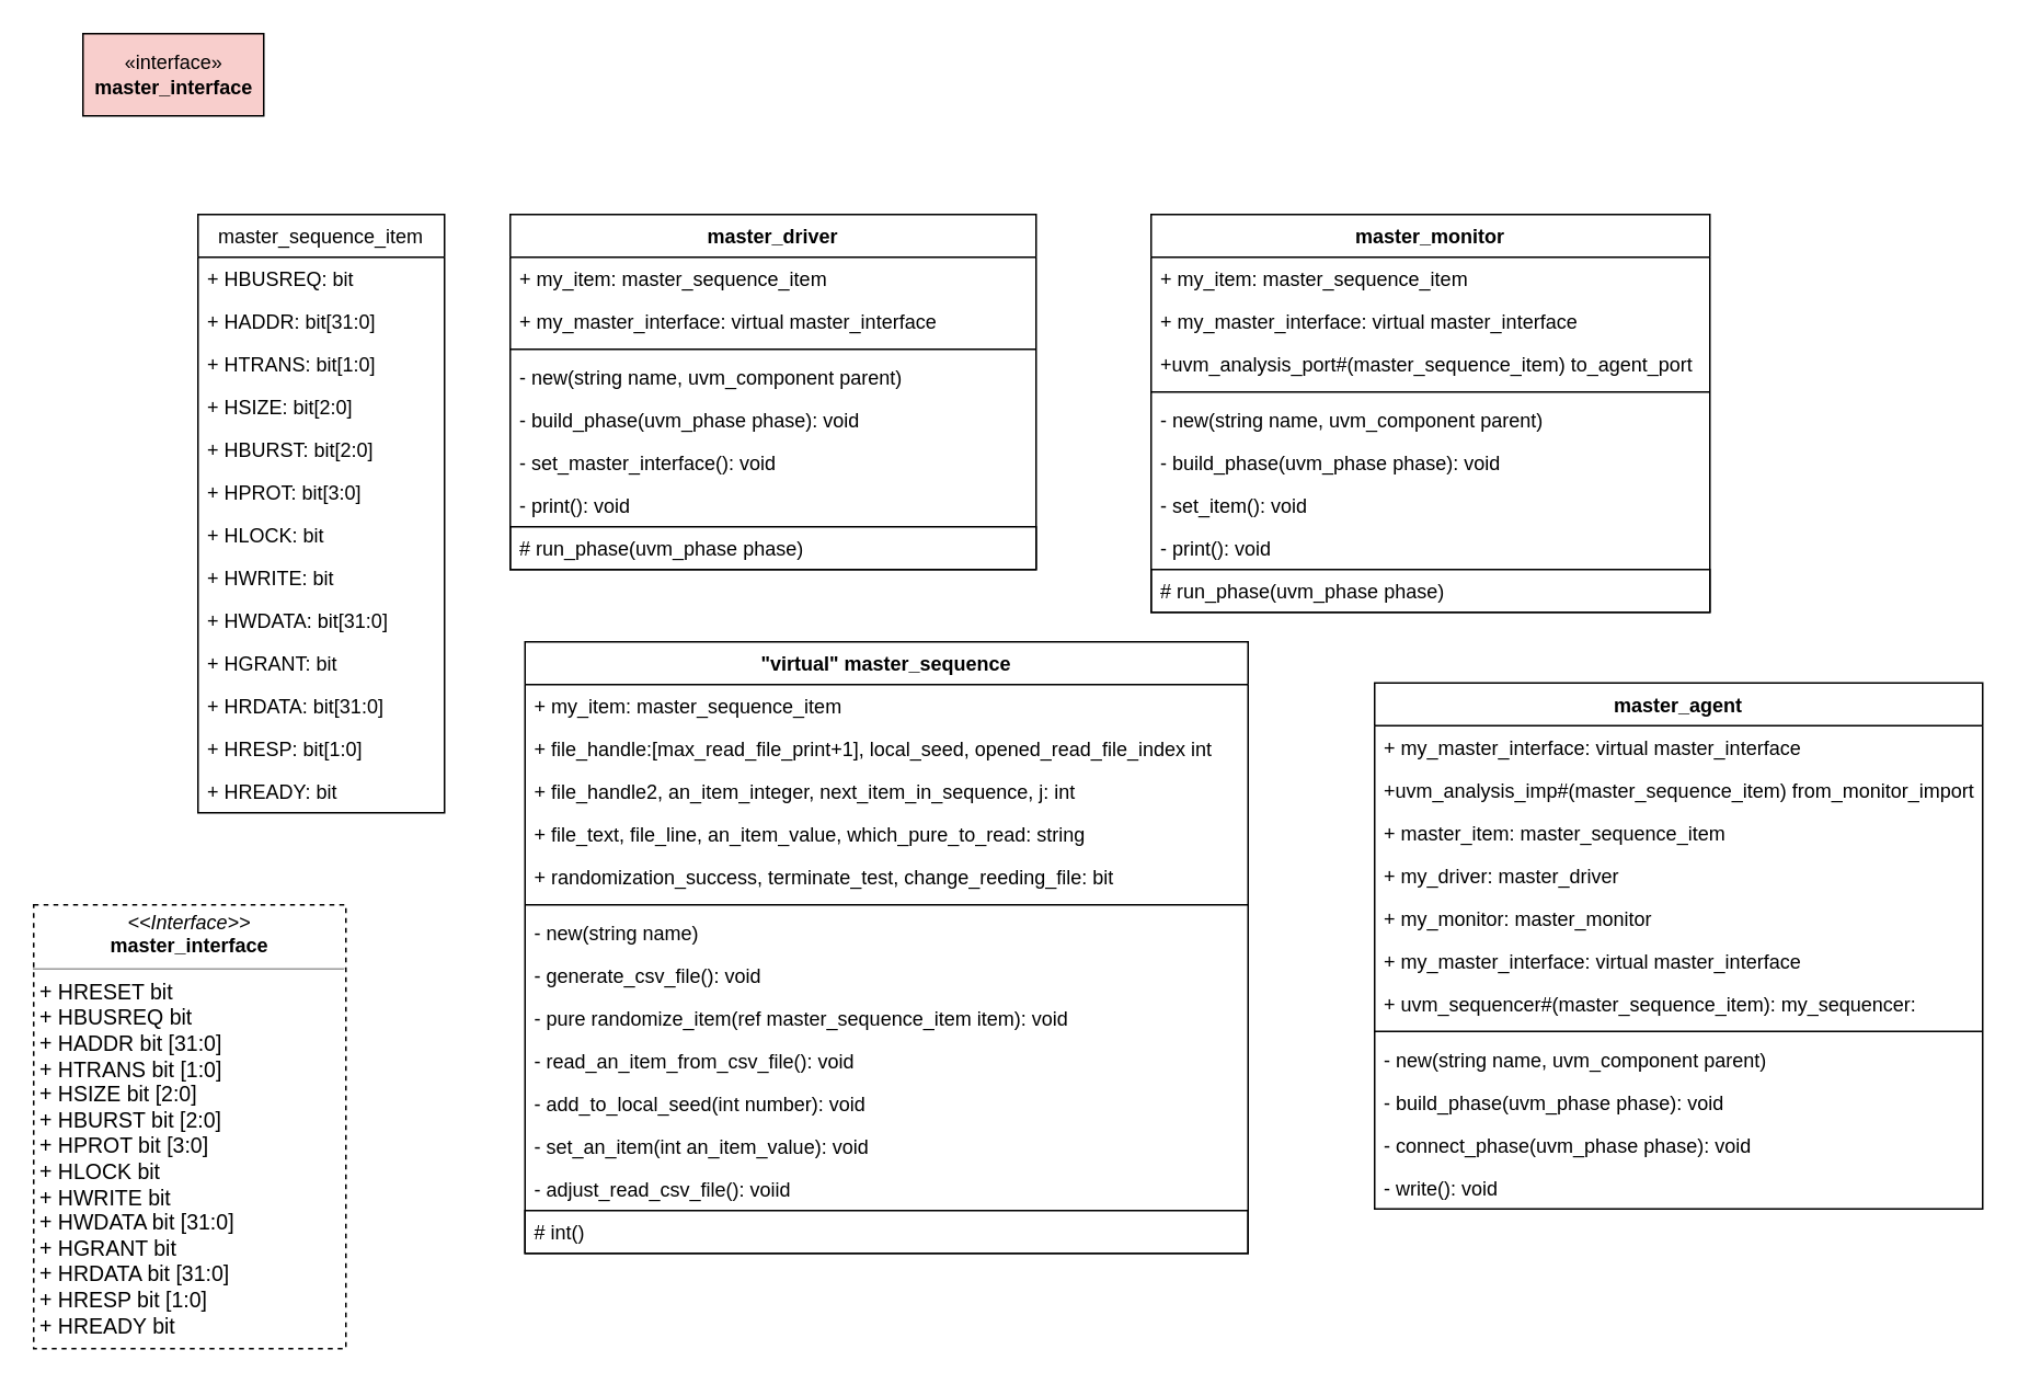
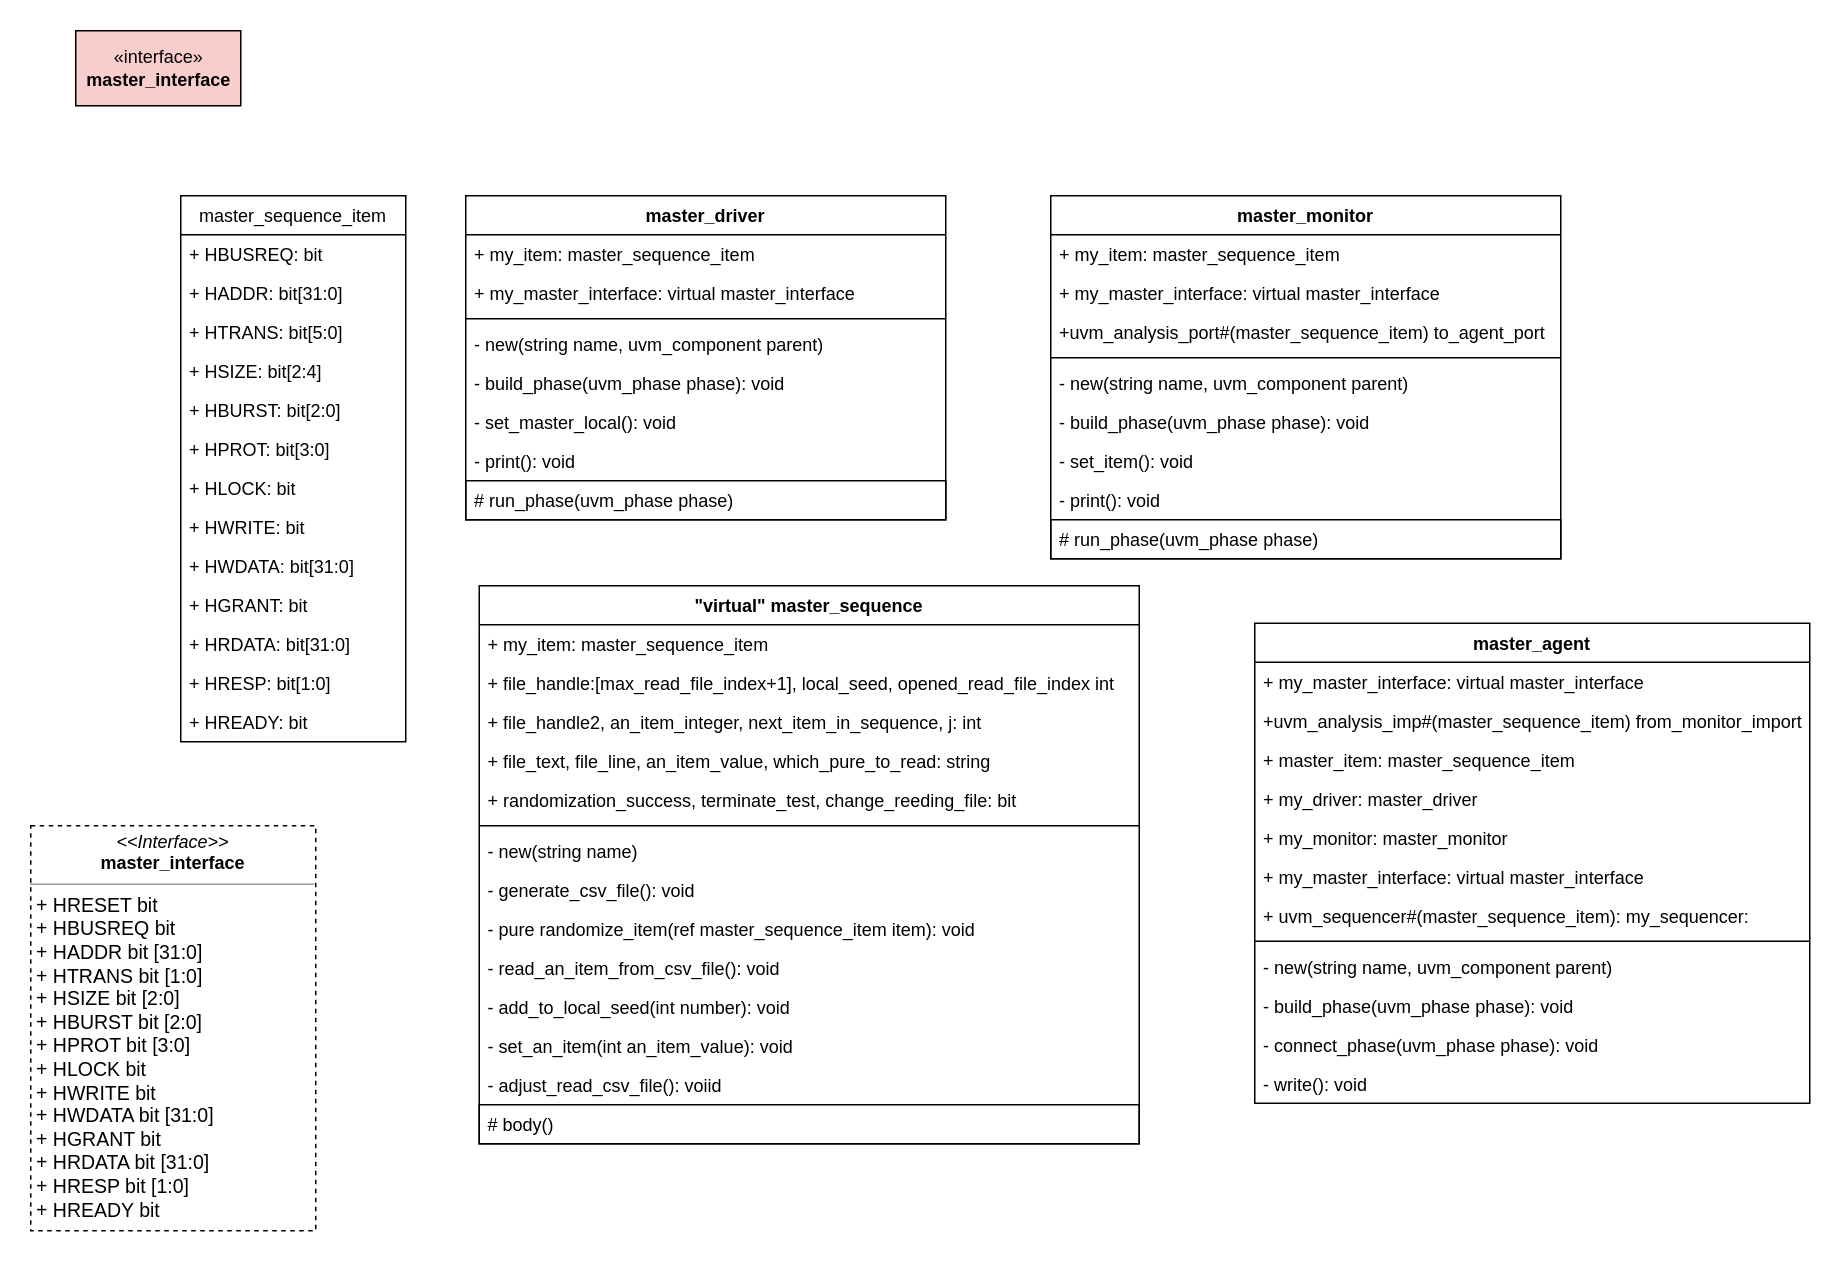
- <mxCell id="5" value="+ HTRANS: bit[1:0]" style="text;strokeColor=none;fillColor=none;align=left;verticalAlign=top;spacingLeft=4;spacingRight=4;overflow=hidden;rotatable=0;points=[[0,0.5],[1,0.5]];portConstraint=eastwest;" parent="2" vertex="1"><mxGeometry y="78" width="150" height="26" as="geometry" /></mxCell>
+ <mxCell id="5" value="+ HTRANS: bit[5:0]" style="text;strokeColor=none;fillColor=none;align=left;verticalAlign=top;spacingLeft=4;spacingRight=4;overflow=hidden;rotatable=0;points=[[0,0.5],[1,0.5]];portConstraint=eastwest;" parent="2" vertex="1"><mxGeometry y="78" width="150" height="26" as="geometry" /></mxCell>
- <mxCell id="6" value="+ HSIZE: bit[2:0]" style="text;strokeColor=none;fillColor=none;align=left;verticalAlign=top;spacingLeft=4;spacingRight=4;overflow=hidden;rotatable=0;points=[[0,0.5],[1,0.5]];portConstraint=eastwest;" parent="2" vertex="1"><mxGeometry y="104" width="150" height="26" as="geometry" /></mxCell>
+ <mxCell id="6" value="+ HSIZE: bit[2:4]" style="text;strokeColor=none;fillColor=none;align=left;verticalAlign=top;spacingLeft=4;spacingRight=4;overflow=hidden;rotatable=0;points=[[0,0.5],[1,0.5]];portConstraint=eastwest;" parent="2" vertex="1"><mxGeometry y="104" width="150" height="26" as="geometry" /></mxCell>
- <mxCell id="22" value="- set_master_interface(): void" style="text;strokeColor=none;fillColor=none;align=left;verticalAlign=top;spacingLeft=4;spacingRight=4;overflow=hidden;rotatable=0;points=[[0,0.5],[1,0.5]];portConstraint=eastwest;strokeWidth=0;" parent="16" vertex="1"><mxGeometry y="138" width="320" height="26" as="geometry" /></mxCell>
+ <mxCell id="22" value="- set_master_local(): void" style="text;strokeColor=none;fillColor=none;align=left;verticalAlign=top;spacingLeft=4;spacingRight=4;overflow=hidden;rotatable=0;points=[[0,0.5],[1,0.5]];portConstraint=eastwest;strokeWidth=0;" parent="16" vertex="1"><mxGeometry y="138" width="320" height="26" as="geometry" /></mxCell>
- <mxCell id="27" value="+ file_handle:[max_read_file_print+1], local_seed, opened_read_file_index int" style="text;strokeColor=none;fillColor=none;align=left;verticalAlign=top;spacingLeft=4;spacingRight=4;overflow=hidden;rotatable=0;points=[[0,0.5],[1,0.5]];portConstraint=eastwest;" parent="25" vertex="1"><mxGeometry y="52" width="440" height="26" as="geometry" /></mxCell>
+ <mxCell id="27" value="+ file_handle:[max_read_file_index+1], local_seed, opened_read_file_index int" style="text;strokeColor=none;fillColor=none;align=left;verticalAlign=top;spacingLeft=4;spacingRight=4;overflow=hidden;rotatable=0;points=[[0,0.5],[1,0.5]];portConstraint=eastwest;" parent="25" vertex="1"><mxGeometry y="52" width="440" height="26" as="geometry" /></mxCell>
- <mxCell id="39" value="# int()&#10;" style="text;strokeColor=default;fillColor=none;align=left;verticalAlign=top;spacingLeft=4;spacingRight=4;overflow=hidden;rotatable=0;points=[[0,0.5],[1,0.5]];portConstraint=eastwest;" parent="25" vertex="1"><mxGeometry y="346" width="440" height="26" as="geometry" /></mxCell>
+ <mxCell id="39" value="# body()&#10;" style="text;strokeColor=default;fillColor=none;align=left;verticalAlign=top;spacingLeft=4;spacingRight=4;overflow=hidden;rotatable=0;points=[[0,0.5],[1,0.5]];portConstraint=eastwest;" parent="25" vertex="1"><mxGeometry y="346" width="440" height="26" as="geometry" /></mxCell>
